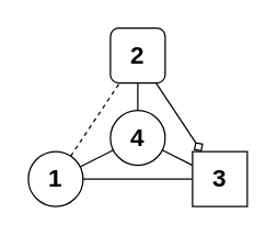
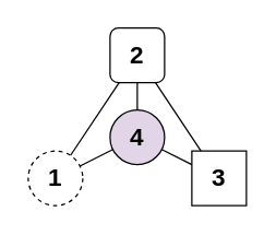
- <mxCell id="2" style="rounded=0;orthogonalLoop=1;jettySize=auto;html=1;endArrow=none;endFill=0;fontSize=18;fontStyle=1;dashed=1;" edge="1" parent="1" source="3" target="4"><mxGeometry relative="1" as="geometry" /></mxCell>
+ <mxCell id="2" style="rounded=0;orthogonalLoop=1;jettySize=auto;html=1;endArrow=none;endFill=0;fontSize=18;fontStyle=1" edge="1" parent="1" source="3" target="4"><mxGeometry relative="1" as="geometry" /></mxCell>
- <mxCell id="6" value="4" style="ellipse;whiteSpace=wrap;html=1;fontSize=18;fontStyle=1" parent="1" vertex="1"><mxGeometry x="80" y="80" width="40" height="40" as="geometry" /></mxCell>
+ <mxCell id="6" value="4" style="ellipse;whiteSpace=wrap;html=1;fontSize=18;fontStyle=1;fillColor=#e1d5e7;" parent="1" vertex="1"><mxGeometry x="80" y="80" width="40" height="40" as="geometry" /></mxCell>
- <mxCell id="10" style="rounded=0;orthogonalLoop=1;jettySize=auto;html=1;endArrow=diamond;endFill=0;fontSize=18;fontStyle=1;" edge="1" parent="1" source="4" target="5"><mxGeometry relative="1" as="geometry"><mxPoint x="60" y="150" as="sourcePoint" /><mxPoint x="126" y="44" as="targetPoint" /></mxGeometry></mxCell>
+ <mxCell id="10" style="rounded=0;orthogonalLoop=1;jettySize=auto;html=1;endArrow=none;endFill=0;fontSize=18;fontStyle=1" edge="1" parent="1" source="4" target="5"><mxGeometry relative="1" as="geometry"><mxPoint x="60" y="150" as="sourcePoint" /><mxPoint x="126" y="44" as="targetPoint" /></mxGeometry></mxCell>
- <mxCell id="3" value="1" style="ellipse;whiteSpace=wrap;html=1;fontSize=18;fontStyle=1" parent="1" vertex="1"><mxGeometry x="20" y="110" width="40" height="40" as="geometry" /></mxCell>
+ <mxCell id="3" value="1" style="ellipse;whiteSpace=wrap;html=1;fontSize=18;fontStyle=1;dashed=1;" parent="1" vertex="1"><mxGeometry x="20" y="110" width="40" height="40" as="geometry" /></mxCell>
- <mxCell id="8" style="rounded=0;orthogonalLoop=1;jettySize=auto;html=1;endArrow=none;endFill=0;fontSize=18;fontStyle=1" edge="1" parent="1" source="3" target="5"><mxGeometry relative="1" as="geometry"><mxPoint x="60" y="130" as="sourcePoint" /><mxPoint x="106" y="24" as="targetPoint" /></mxGeometry></mxCell>
